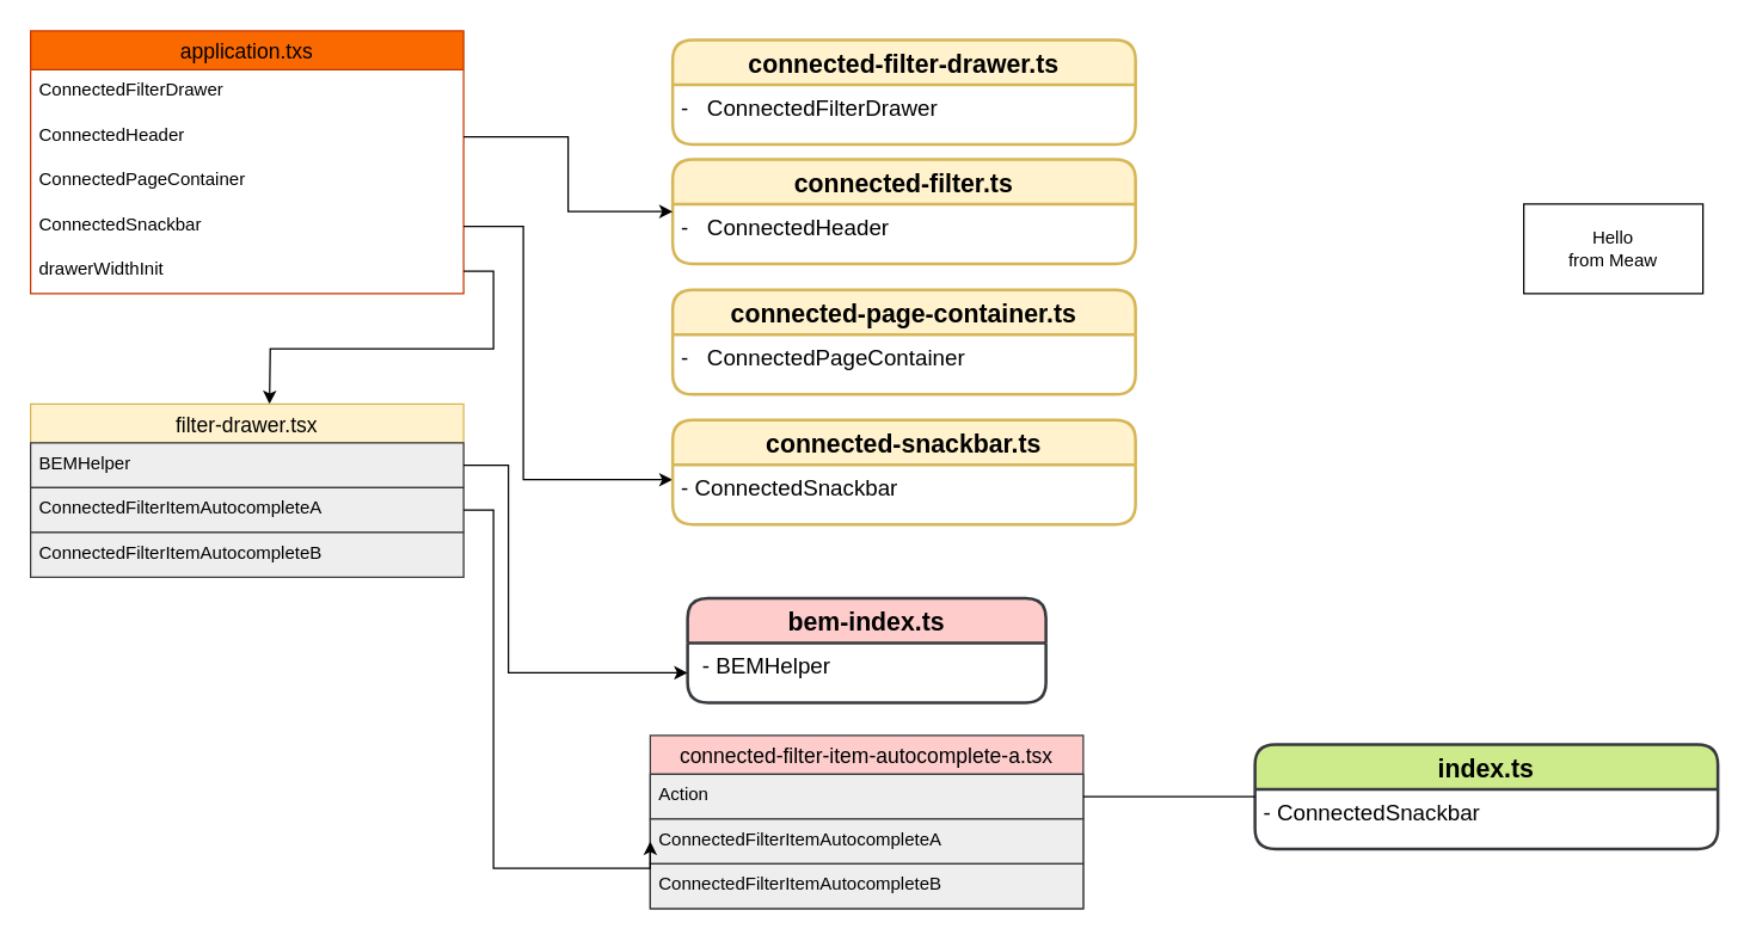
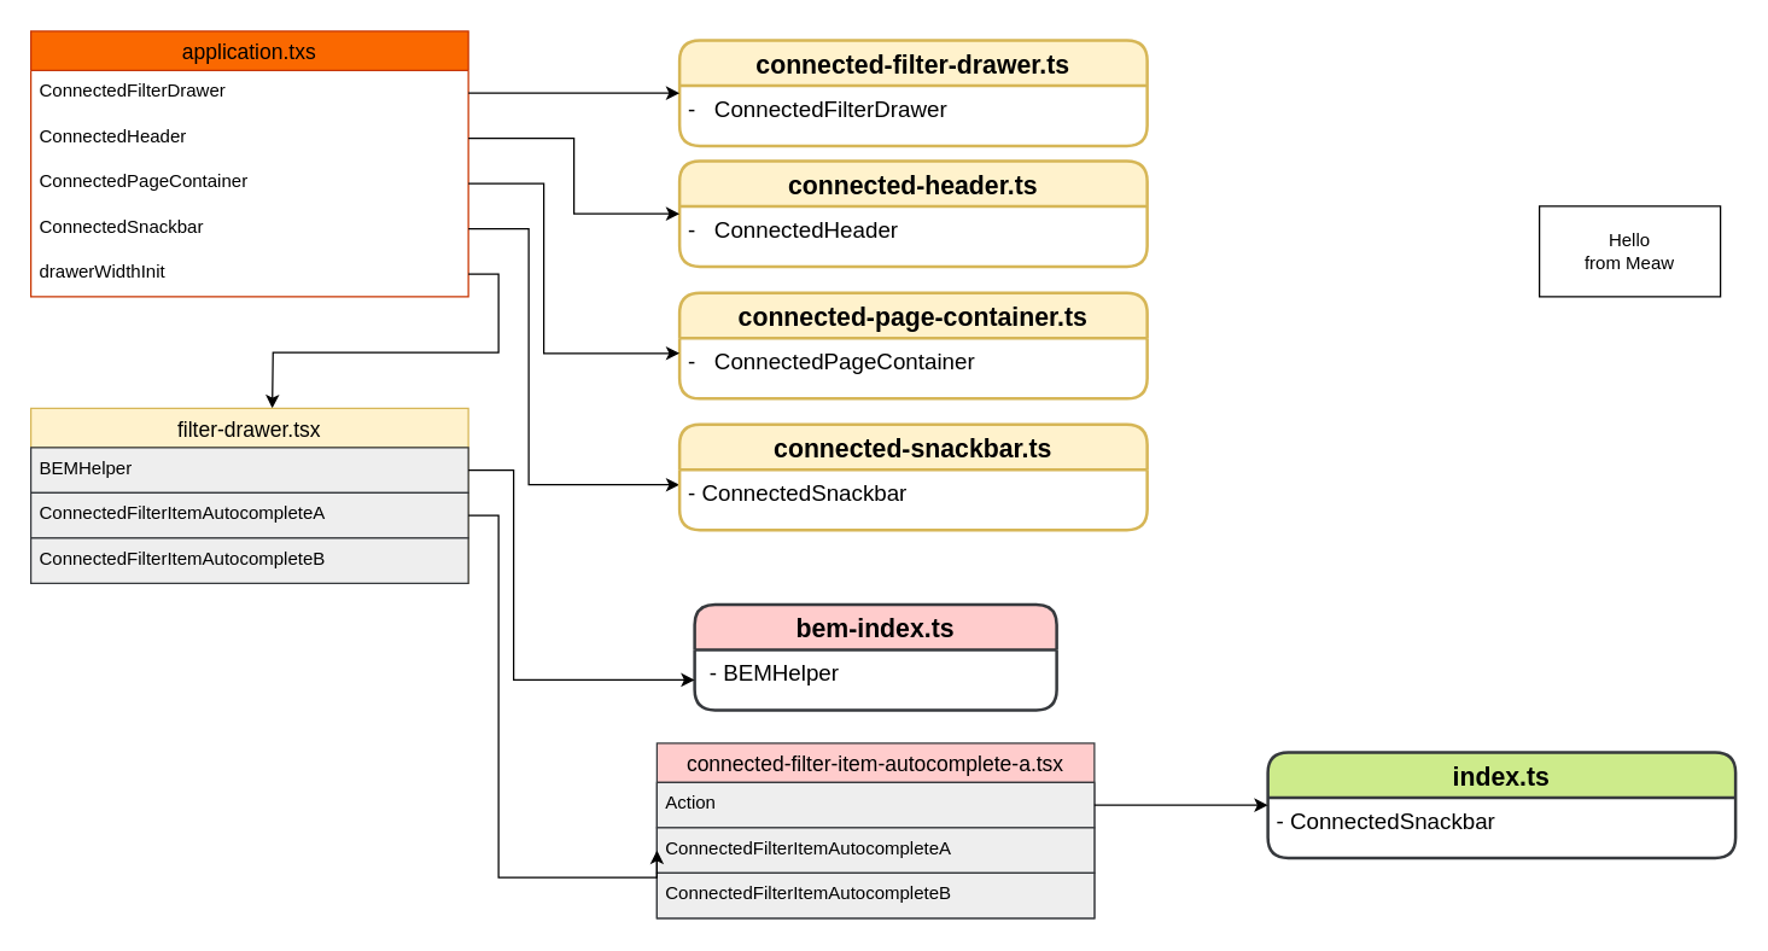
+ <mxCell id="10" style="edgeStyle=orthogonalEdgeStyle;rounded=0;orthogonalLoop=1;jettySize=auto;html=1;exitX=1;exitY=0.5;exitDx=0;exitDy=0;entryX=0;entryY=0.5;entryDx=0;entryDy=0;fontSize=17;startSize=26;" parent="1" source="3" target="8" edge="1"><mxGeometry relative="1" as="geometry" /></mxCell>
- <mxCell id="11" value="connected-filter.ts" style="swimlane;childLayout=stackLayout;horizontal=1;startSize=30;horizontalStack=0;rounded=1;fontSize=17;fontStyle=1;strokeWidth=2;resizeParent=0;resizeLast=1;shadow=0;dashed=0;align=center;fillColor=#fff2cc;strokeColor=#d6b656;" parent="1" vertex="1"><mxGeometry x="450" y="106" width="310" height="70" as="geometry" /></mxCell>
+ <mxCell id="11" value="connected-header.ts" style="swimlane;childLayout=stackLayout;horizontal=1;startSize=30;horizontalStack=0;rounded=1;fontSize=17;fontStyle=1;strokeWidth=2;resizeParent=0;resizeLast=1;shadow=0;dashed=0;align=center;fillColor=#fff2cc;strokeColor=#d6b656;" parent="1" vertex="1"><mxGeometry x="450" y="106" width="310" height="70" as="geometry" /></mxCell>
+ <mxCell id="16" style="edgeStyle=orthogonalEdgeStyle;rounded=0;orthogonalLoop=1;jettySize=auto;html=1;exitX=1;exitY=0.5;exitDx=0;exitDy=0;entryX=0;entryY=0.25;entryDx=0;entryDy=0;fontSize=15;startSize=26;" parent="1" source="5" target="15" edge="1"><mxGeometry relative="1" as="geometry"><Array as="points"><mxPoint x="360" y="121" /><mxPoint x="360" y="234" /></Array></mxGeometry></mxCell>
- <mxCell id="35" style="edgeStyle=orthogonalEdgeStyle;rounded=0;orthogonalLoop=1;jettySize=auto;html=1;exitX=1;exitY=0.5;exitDx=0;exitDy=0;entryX=0;entryY=0.5;entryDx=0;entryDy=0;fontSize=15;startSize=26;endArrow=none;" parent="1" source="28" target="33" edge="1"><mxGeometry relative="1" as="geometry" /></mxCell>
+ <mxCell id="35" style="edgeStyle=orthogonalEdgeStyle;rounded=0;orthogonalLoop=1;jettySize=auto;html=1;exitX=1;exitY=0.5;exitDx=0;exitDy=0;entryX=0;entryY=0.5;entryDx=0;entryDy=0;fontSize=15;startSize=26;" parent="1" source="28" target="33" edge="1"><mxGeometry relative="1" as="geometry" /></mxCell>
